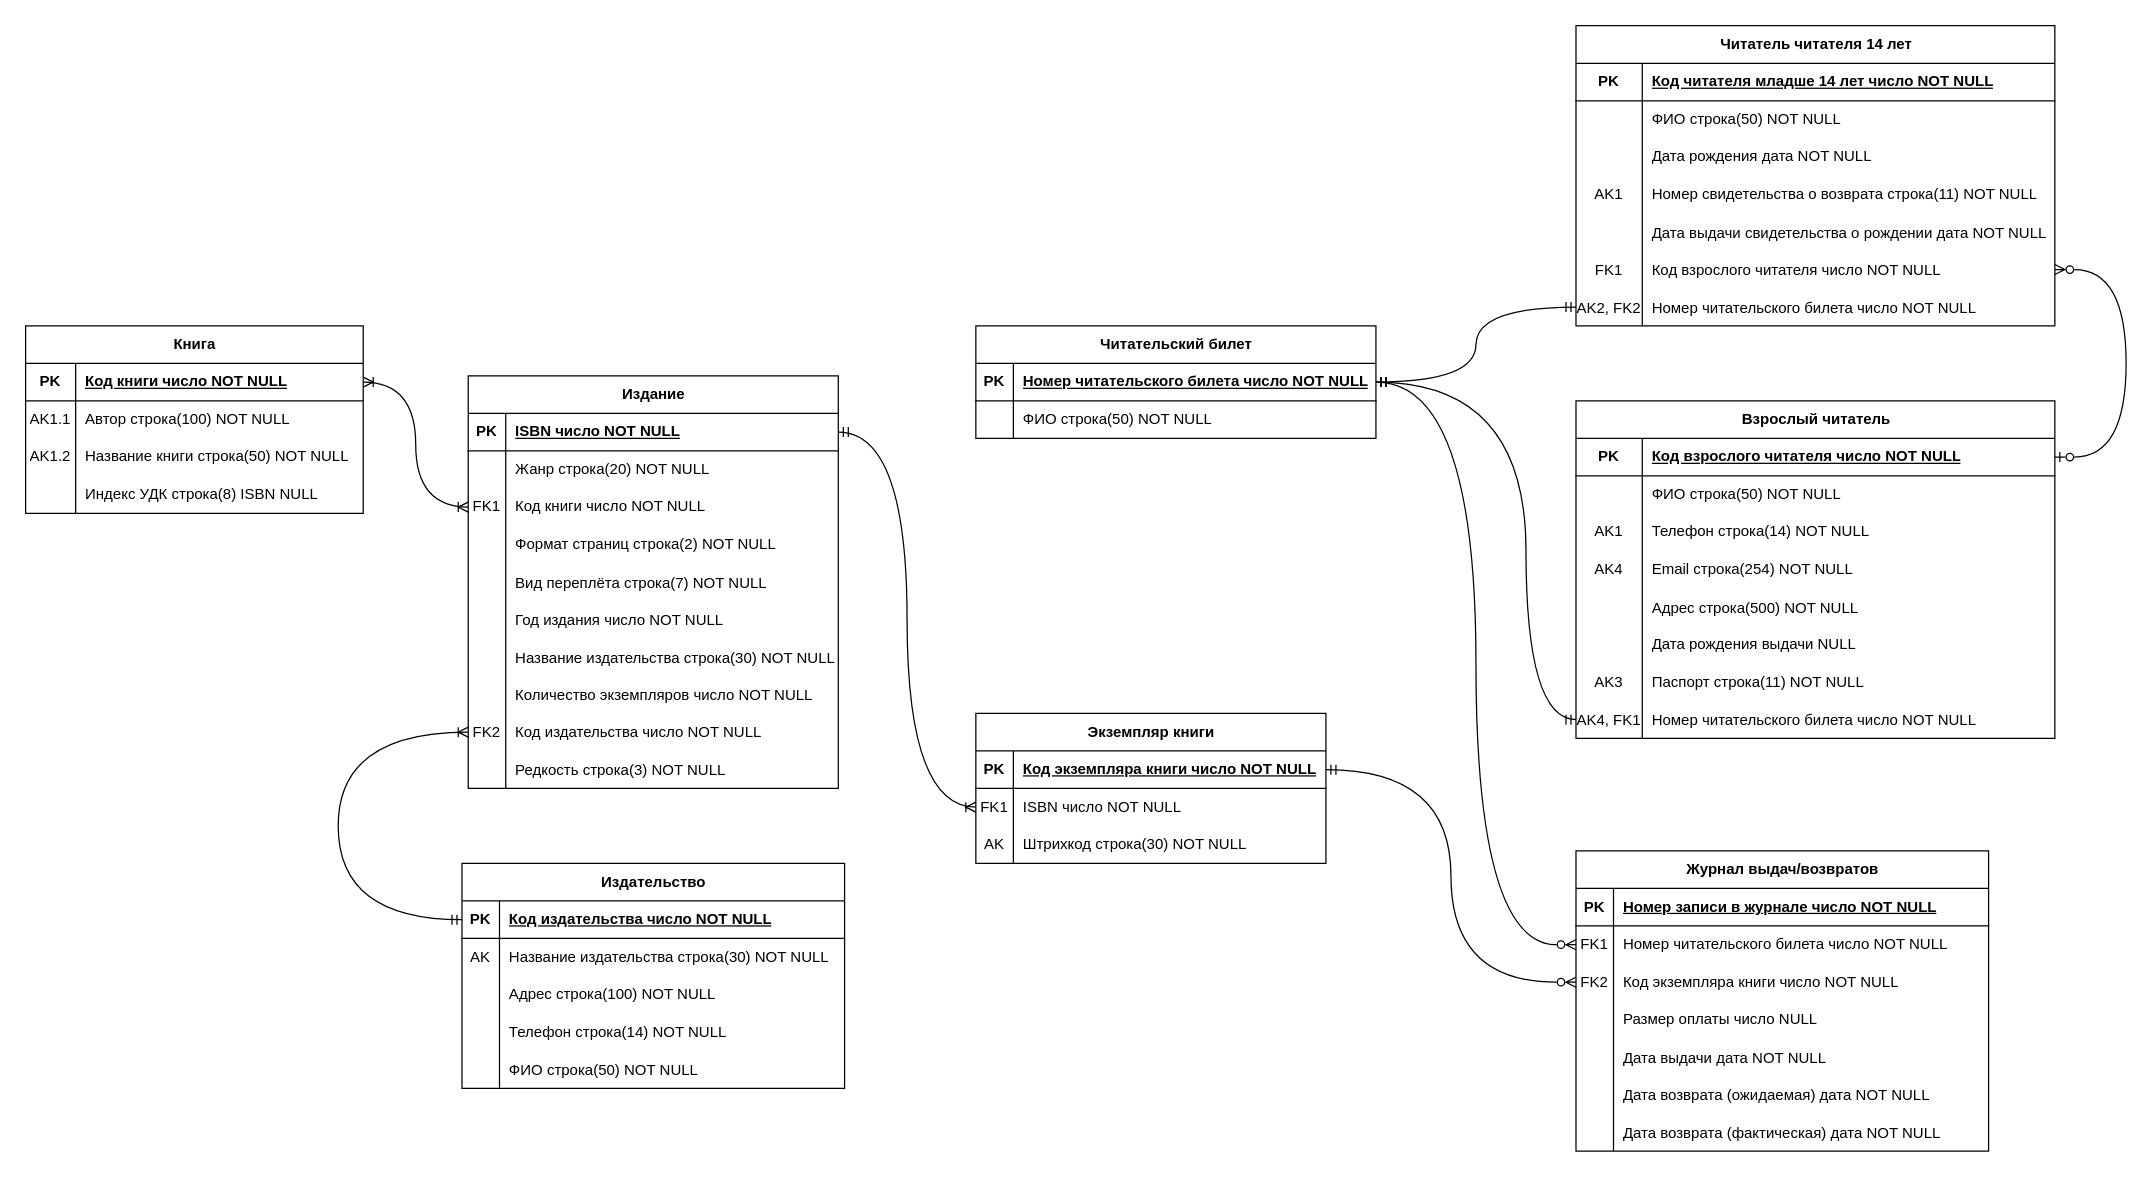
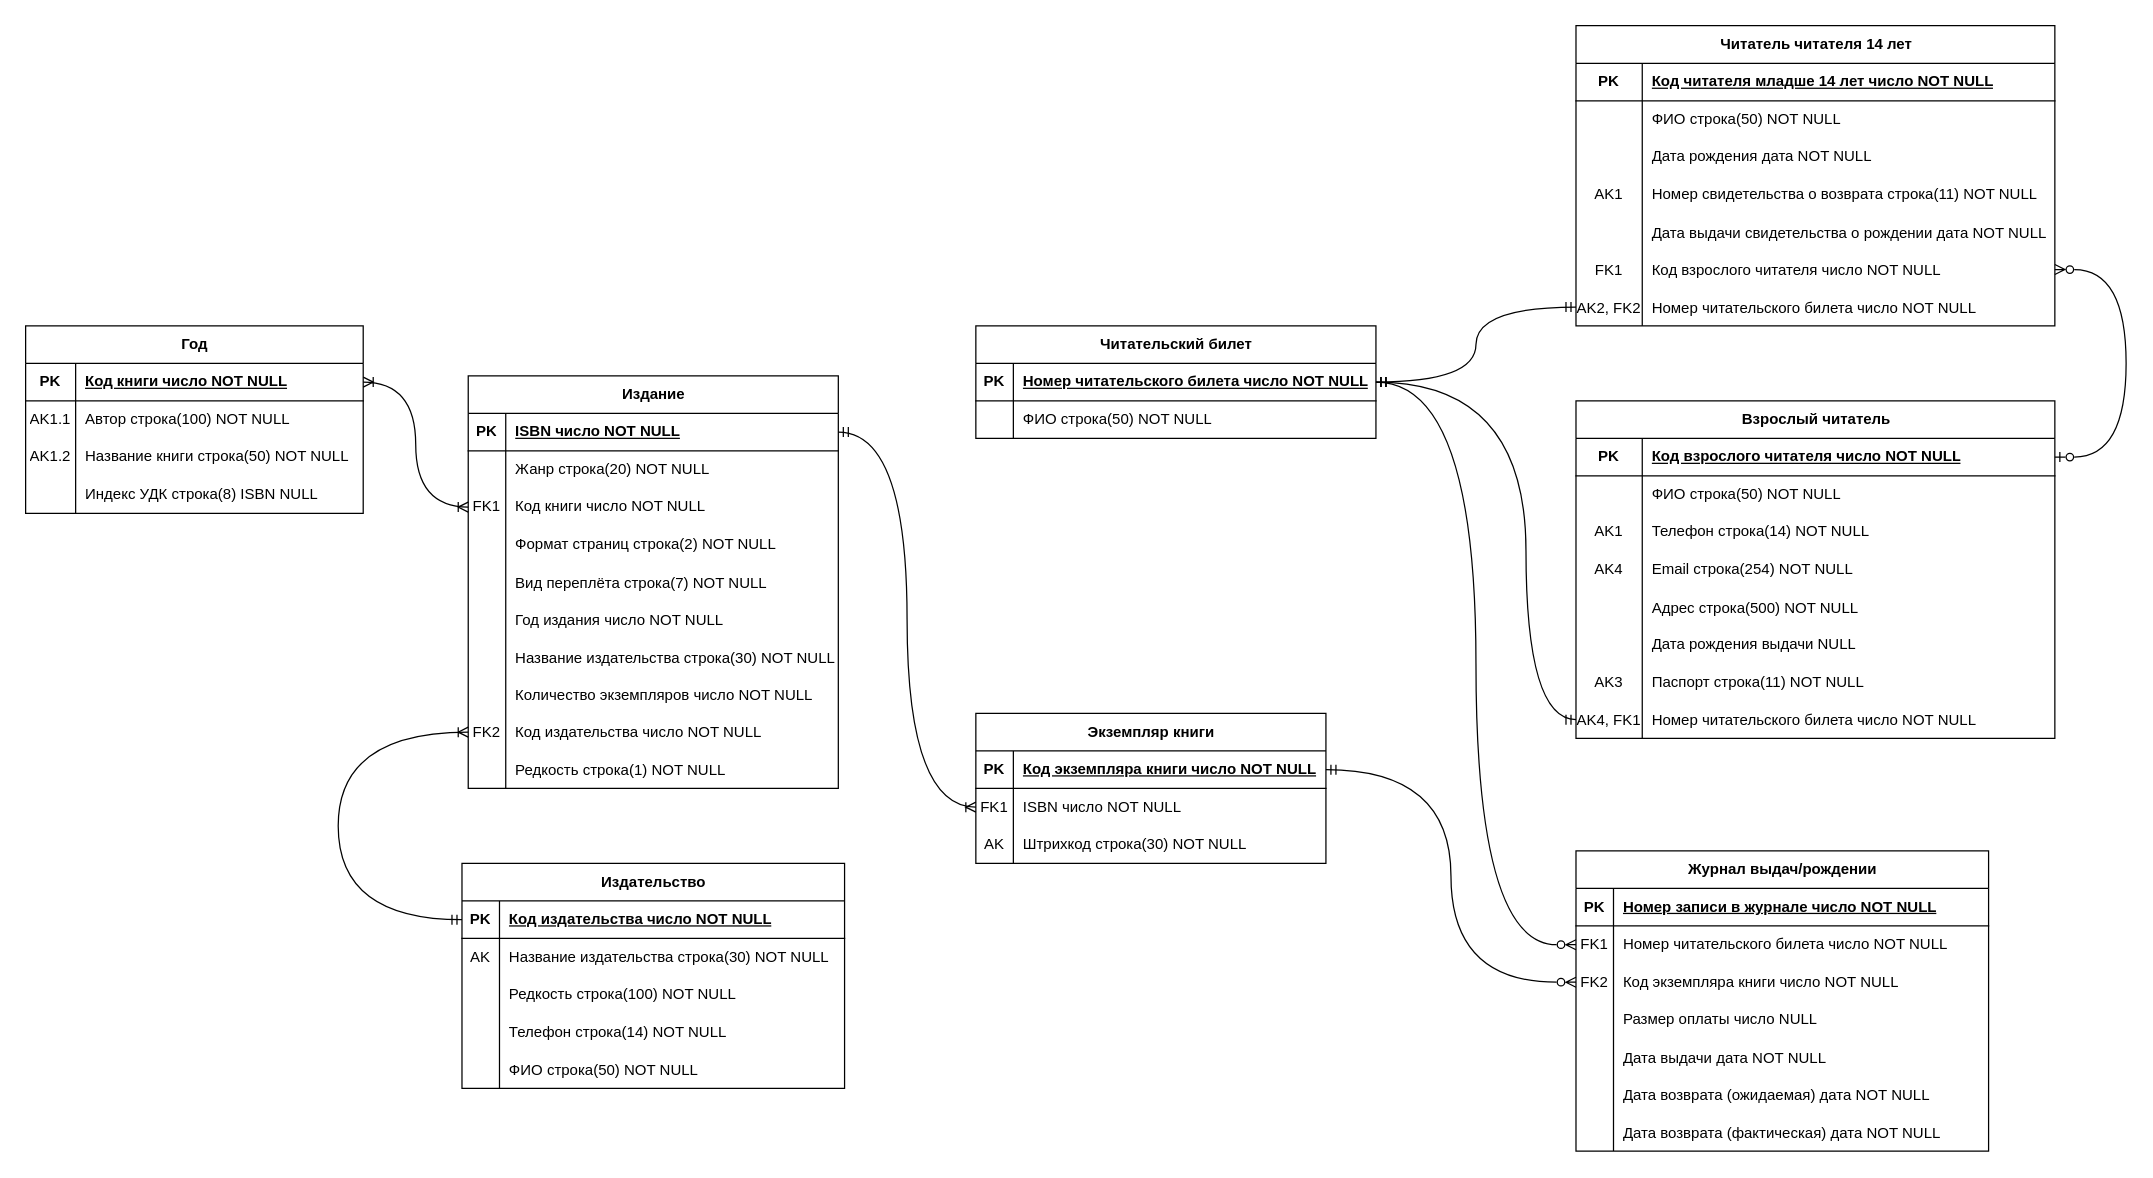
- <mxCell id="2" value="Книга" style="shape=table;startSize=30;container=1;collapsible=1;childLayout=tableLayout;fixedRows=1;rowLines=0;fontStyle=1;align=center;resizeLast=1;html=1;" parent="1" vertex="1"><mxGeometry x="20" y="260" width="270" height="150" as="geometry" /></mxCell>
+ <mxCell id="2" value="Год" style="shape=table;startSize=30;container=1;collapsible=1;childLayout=tableLayout;fixedRows=1;rowLines=0;fontStyle=1;align=center;resizeLast=1;html=1;" parent="1" vertex="1"><mxGeometry x="20" y="260" width="270" height="150" as="geometry" /></mxCell>
- <mxCell id="45" value="Редкость строка(3) NOT NULL" style="shape=partialRectangle;connectable=0;fillColor=none;top=0;left=0;bottom=0;right=0;align=left;spacingLeft=6;overflow=hidden;" parent="43" vertex="1"><mxGeometry x="30" width="266" height="30" as="geometry"><mxRectangle width="266" height="30" as="alternateBounds" /></mxGeometry></mxCell>
+ <mxCell id="45" value="Редкость строка(1) NOT NULL" style="shape=partialRectangle;connectable=0;fillColor=none;top=0;left=0;bottom=0;right=0;align=left;spacingLeft=6;overflow=hidden;" parent="43" vertex="1"><mxGeometry x="30" width="266" height="30" as="geometry"><mxRectangle width="266" height="30" as="alternateBounds" /></mxGeometry></mxCell>
- <mxCell id="74" value="Журнал выдач/возвратов" style="shape=table;startSize=30;container=1;collapsible=1;childLayout=tableLayout;fixedRows=1;rowLines=0;fontStyle=1;align=center;resizeLast=1;html=1;" parent="1" vertex="1"><mxGeometry x="1260" y="680" width="330" height="240" as="geometry" /></mxCell>
+ <mxCell id="74" value="Журнал выдач/рождении" style="shape=table;startSize=30;container=1;collapsible=1;childLayout=tableLayout;fixedRows=1;rowLines=0;fontStyle=1;align=center;resizeLast=1;html=1;" parent="1" vertex="1"><mxGeometry x="1260" y="680" width="330" height="240" as="geometry" /></mxCell>
- <mxCell id="55" value="Адрес строка(100) NOT NULL" style="shape=partialRectangle;connectable=0;fillColor=none;top=0;left=0;bottom=0;right=0;align=left;spacingLeft=6;overflow=hidden;whiteSpace=wrap;html=1;" parent="53" vertex="1"><mxGeometry x="30" width="276" height="30" as="geometry"><mxRectangle width="276" height="30" as="alternateBounds" /></mxGeometry></mxCell>
+ <mxCell id="55" value="Редкость строка(100) NOT NULL" style="shape=partialRectangle;connectable=0;fillColor=none;top=0;left=0;bottom=0;right=0;align=left;spacingLeft=6;overflow=hidden;whiteSpace=wrap;html=1;" parent="53" vertex="1"><mxGeometry x="30" width="276" height="30" as="geometry"><mxRectangle width="276" height="30" as="alternateBounds" /></mxGeometry></mxCell>
